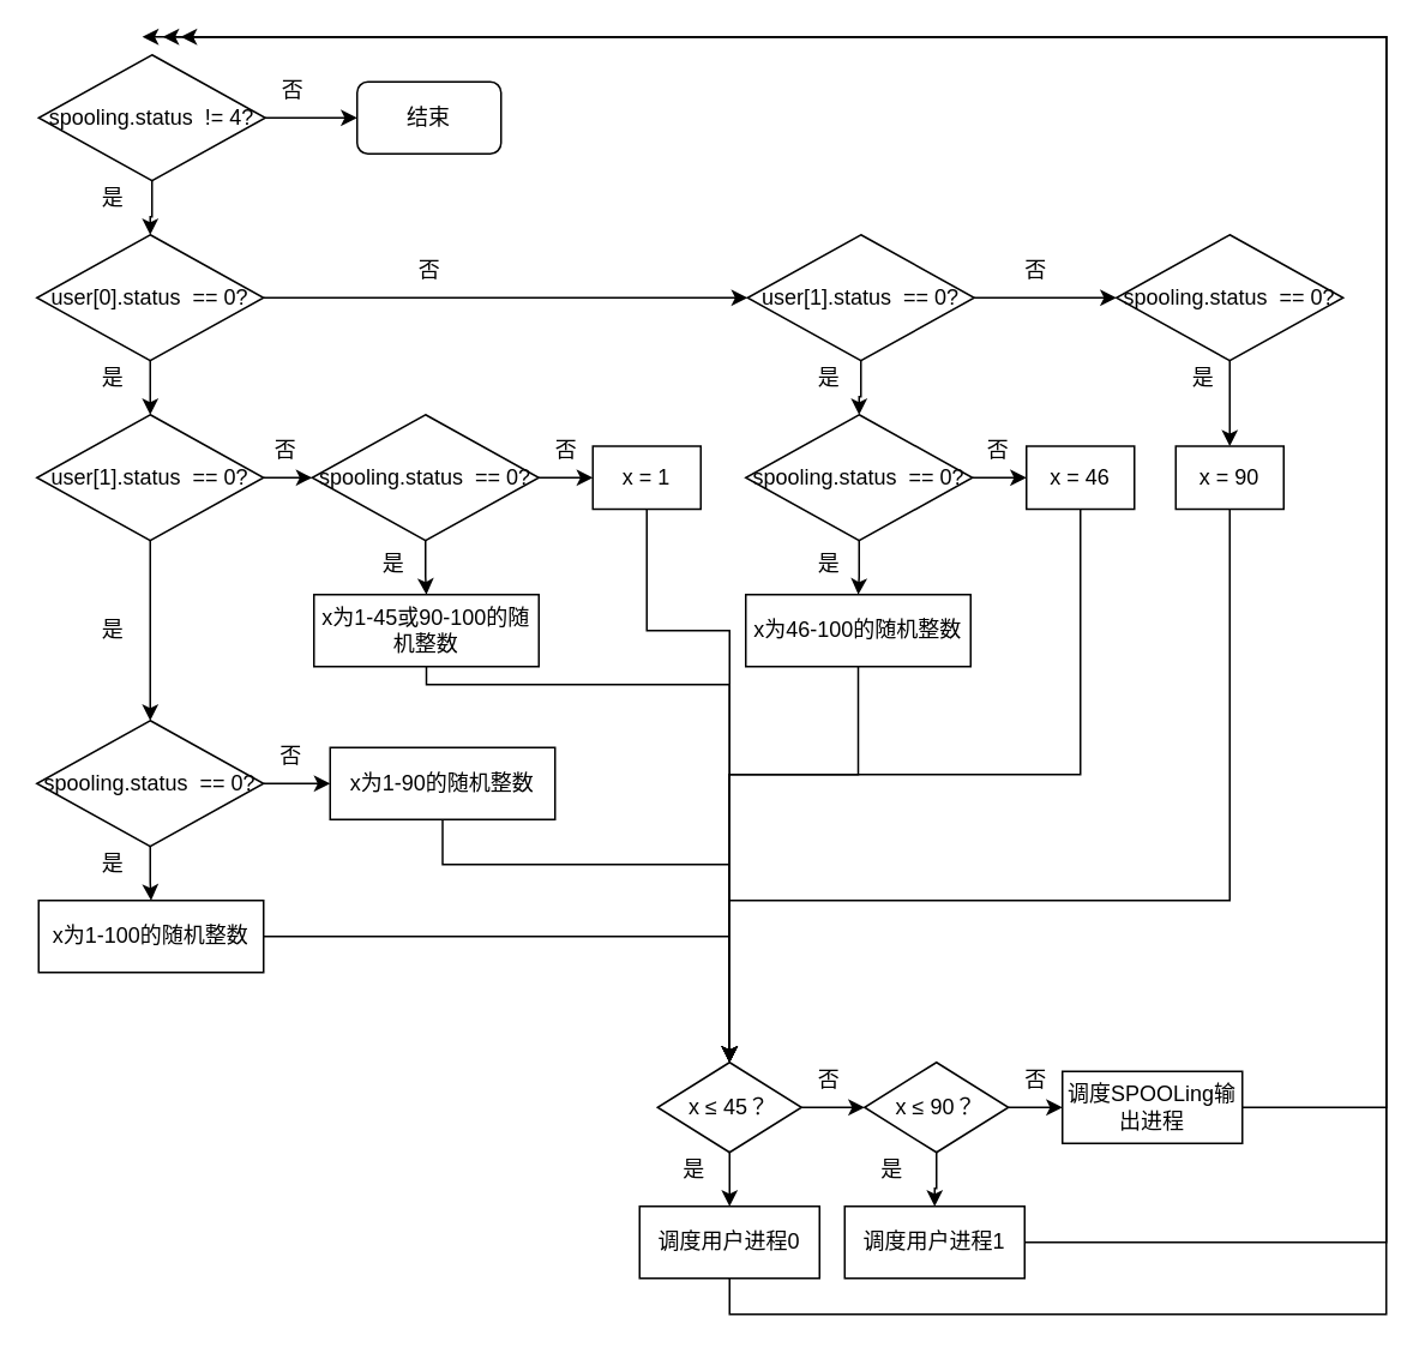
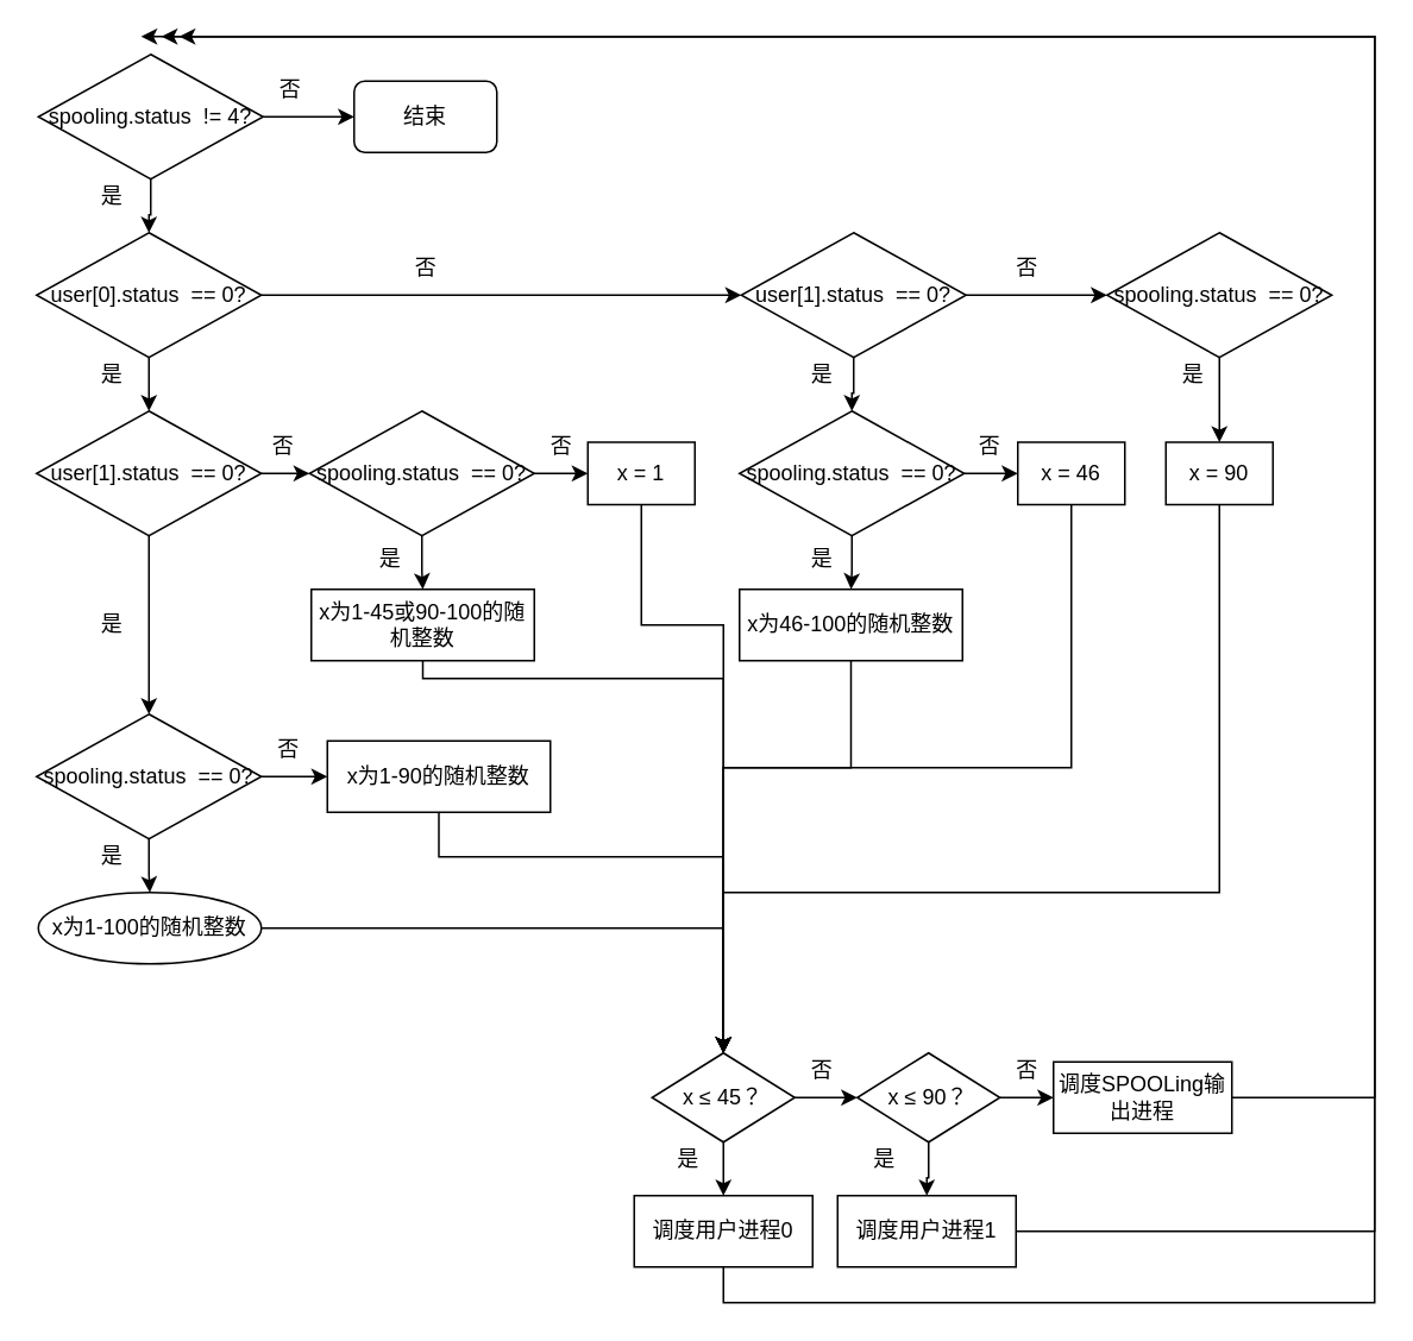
- <mxCell id="29" value="x为1-100的随机整数" style="rounded=0;whiteSpace=wrap;html=1;" vertex="1" parent="1"><mxGeometry x="21" y="500" width="125" height="40" as="geometry" /></mxCell>
+ <mxCell id="29" value="x为1-100的随机整数" style="ellipse;whiteSpace=wrap;html=1;" vertex="1" parent="1"><mxGeometry x="21" y="500" width="125" height="40" as="geometry" /></mxCell>
